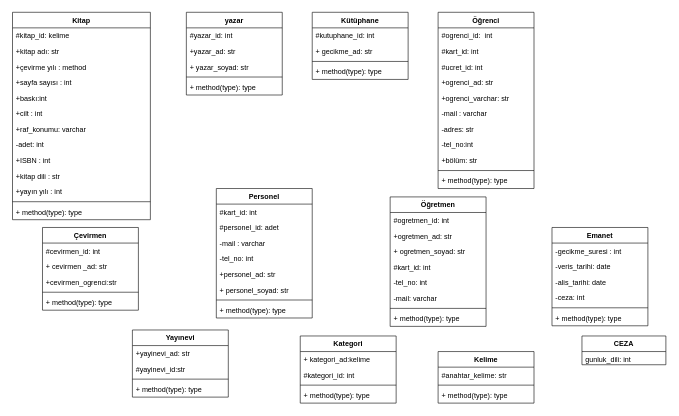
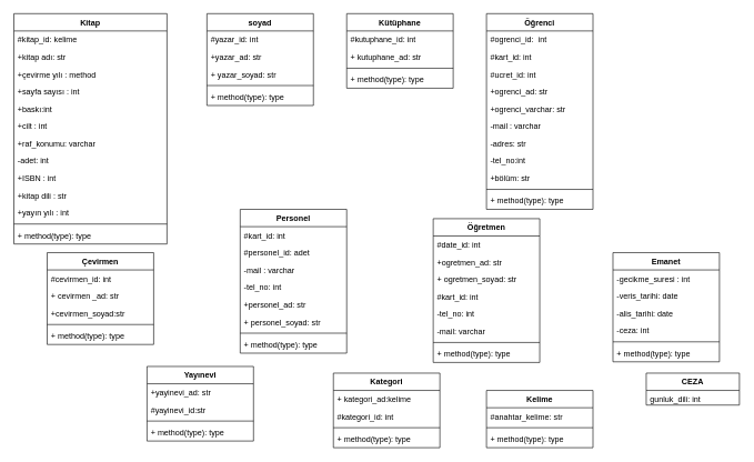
- <mxCell id="16" value="yazar" style="swimlane;fontStyle=1;align=center;verticalAlign=top;childLayout=stackLayout;horizontal=1;startSize=26;horizontalStack=0;resizeParent=1;resizeParentMax=0;resizeLast=0;collapsible=1;marginBottom=0;" vertex="1" parent="1"><mxGeometry x="310" y="20" width="160" height="138" as="geometry" /></mxCell>
+ <mxCell id="16" value="soyad" style="swimlane;fontStyle=1;align=center;verticalAlign=top;childLayout=stackLayout;horizontal=1;startSize=26;horizontalStack=0;resizeParent=1;resizeParentMax=0;resizeLast=0;collapsible=1;marginBottom=0;" vertex="1" parent="1"><mxGeometry x="310" y="20" width="160" height="138" as="geometry" /></mxCell>
- <mxCell id="24" value="+ gecikme_ad: str" style="text;strokeColor=none;fillColor=none;align=left;verticalAlign=top;spacingLeft=4;spacingRight=4;overflow=hidden;rotatable=0;points=[[0,0.5],[1,0.5]];portConstraint=eastwest;" vertex="1" parent="22"><mxGeometry y="52" width="160" height="26" as="geometry" /></mxCell>
+ <mxCell id="24" value="+ kutuphane_ad: str" style="text;strokeColor=none;fillColor=none;align=left;verticalAlign=top;spacingLeft=4;spacingRight=4;overflow=hidden;rotatable=0;points=[[0,0.5],[1,0.5]];portConstraint=eastwest;" vertex="1" parent="22"><mxGeometry y="52" width="160" height="26" as="geometry" /></mxCell>
- <mxCell id="49" value="#ogretmen_id: int" style="text;strokeColor=none;fillColor=none;align=left;verticalAlign=top;spacingLeft=4;spacingRight=4;overflow=hidden;rotatable=0;points=[[0,0.5],[1,0.5]];portConstraint=eastwest;" vertex="1" parent="48"><mxGeometry y="26" width="160" height="26" as="geometry" /></mxCell>
+ <mxCell id="49" value="#date_id: int" style="text;strokeColor=none;fillColor=none;align=left;verticalAlign=top;spacingLeft=4;spacingRight=4;overflow=hidden;rotatable=0;points=[[0,0.5],[1,0.5]];portConstraint=eastwest;" vertex="1" parent="48"><mxGeometry y="26" width="160" height="26" as="geometry" /></mxCell>
- <mxCell id="60" value="+cevirmen_ogrenci:str" style="text;strokeColor=none;fillColor=none;align=left;verticalAlign=top;spacingLeft=4;spacingRight=4;overflow=hidden;rotatable=0;points=[[0,0.5],[1,0.5]];portConstraint=eastwest;" vertex="1" parent="57"><mxGeometry y="78" width="160" height="26" as="geometry" /></mxCell>
+ <mxCell id="60" value="+cevirmen_soyad:str" style="text;strokeColor=none;fillColor=none;align=left;verticalAlign=top;spacingLeft=4;spacingRight=4;overflow=hidden;rotatable=0;points=[[0,0.5],[1,0.5]];portConstraint=eastwest;" vertex="1" parent="57"><mxGeometry y="78" width="160" height="26" as="geometry" /></mxCell>
